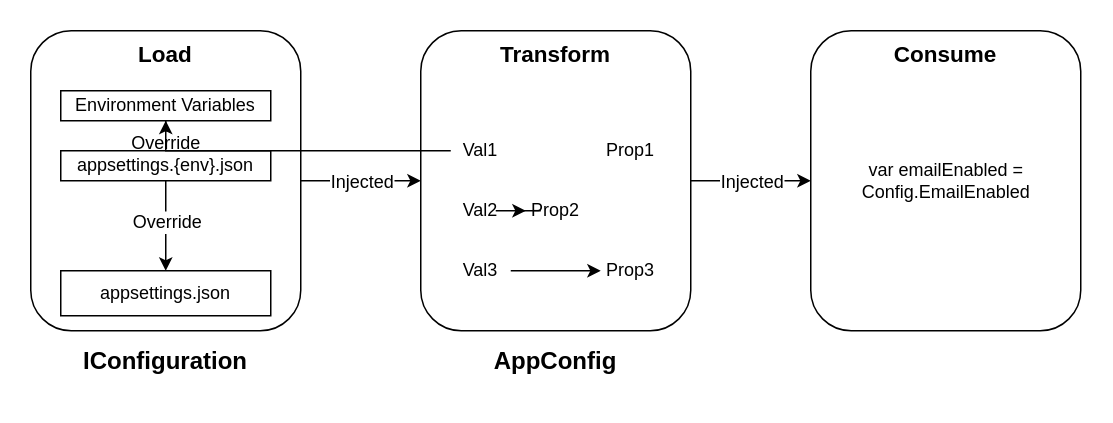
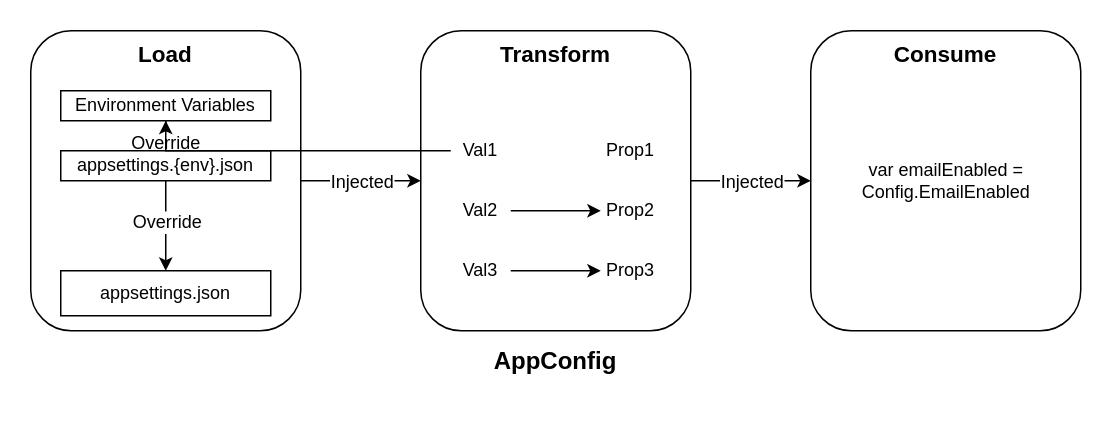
- <mxCell id="23" value="Prop2" style="text;html=1;strokeColor=none;fillColor=none;align=center;verticalAlign=middle;whiteSpace=wrap;rounded=0;" parent="1" vertex="1"><mxGeometry x="350" y="130" width="40" height="20" as="geometry" /></mxCell>
+ <mxCell id="23" value="Prop2" style="text;html=1;strokeColor=none;fillColor=none;align=center;verticalAlign=middle;whiteSpace=wrap;rounded=0;" parent="1" vertex="1"><mxGeometry x="400" y="130" width="40" height="20" as="geometry" /></mxCell>
- <mxCell id="12" value="IConfiguration" style="text;html=1;strokeColor=none;fillColor=none;align=center;verticalAlign=middle;whiteSpace=wrap;rounded=0;fontStyle=1;fontSize=16;" parent="1" vertex="1"><mxGeometry x="45" y="220" width="130" height="40" as="geometry" /></mxCell>
